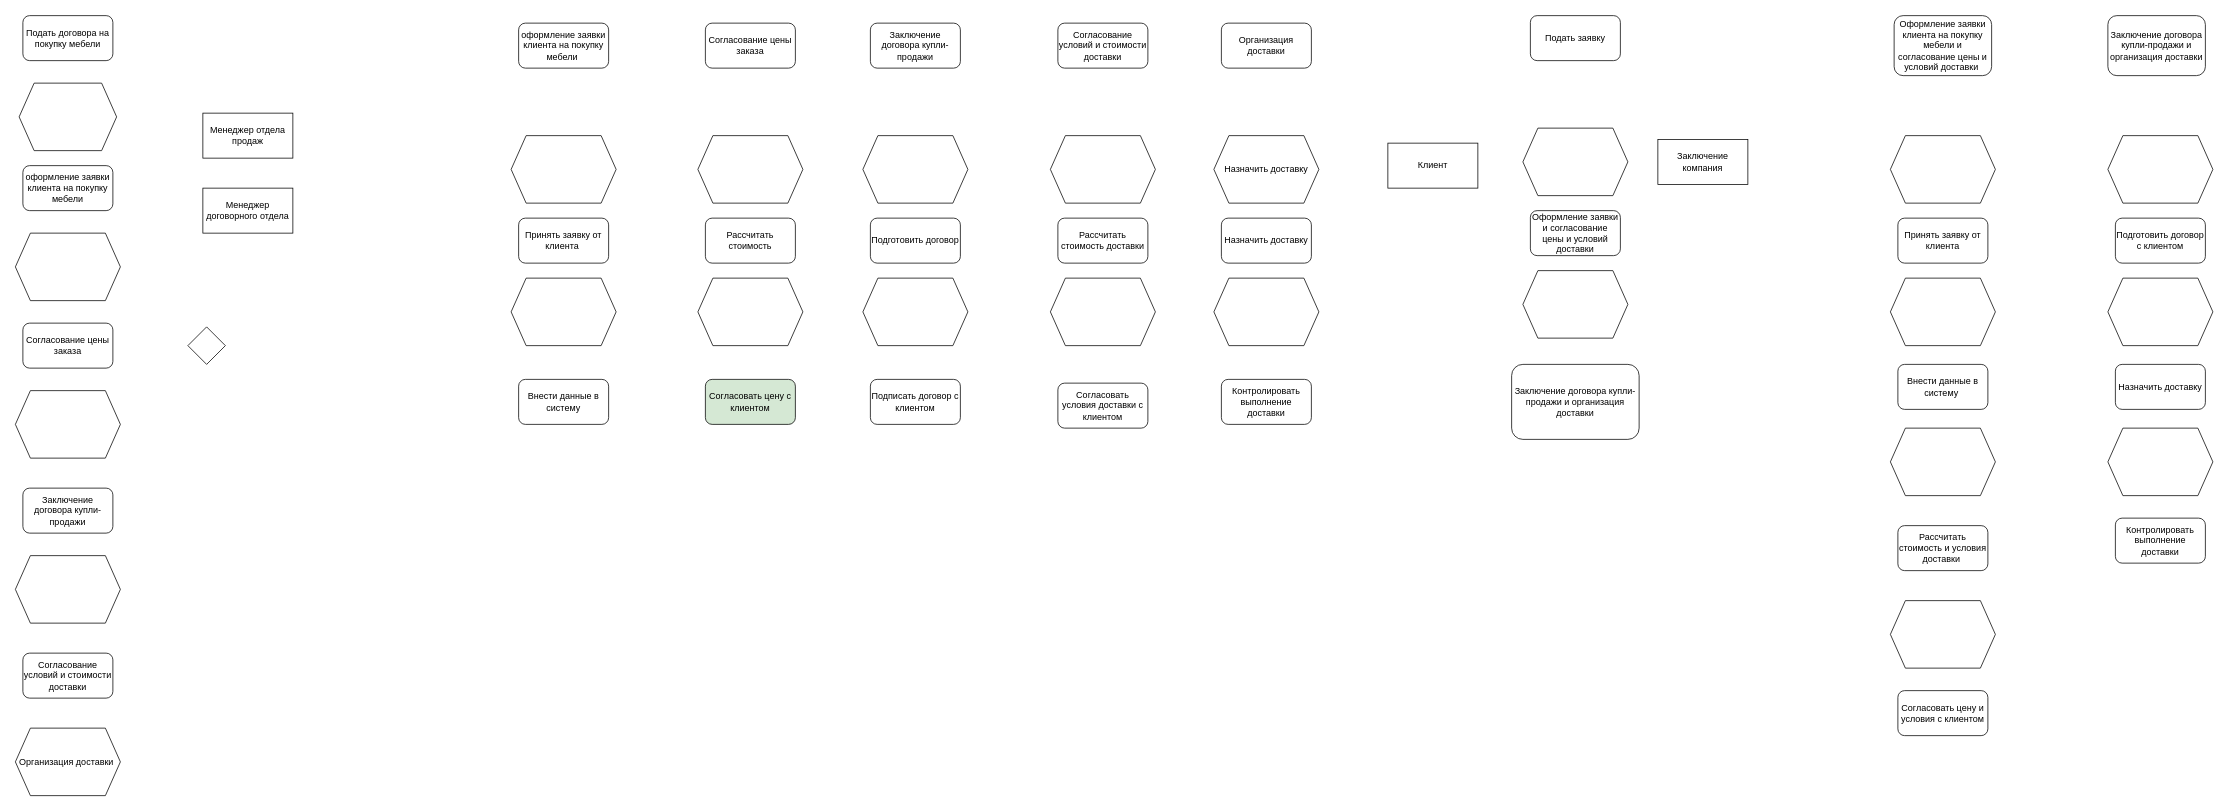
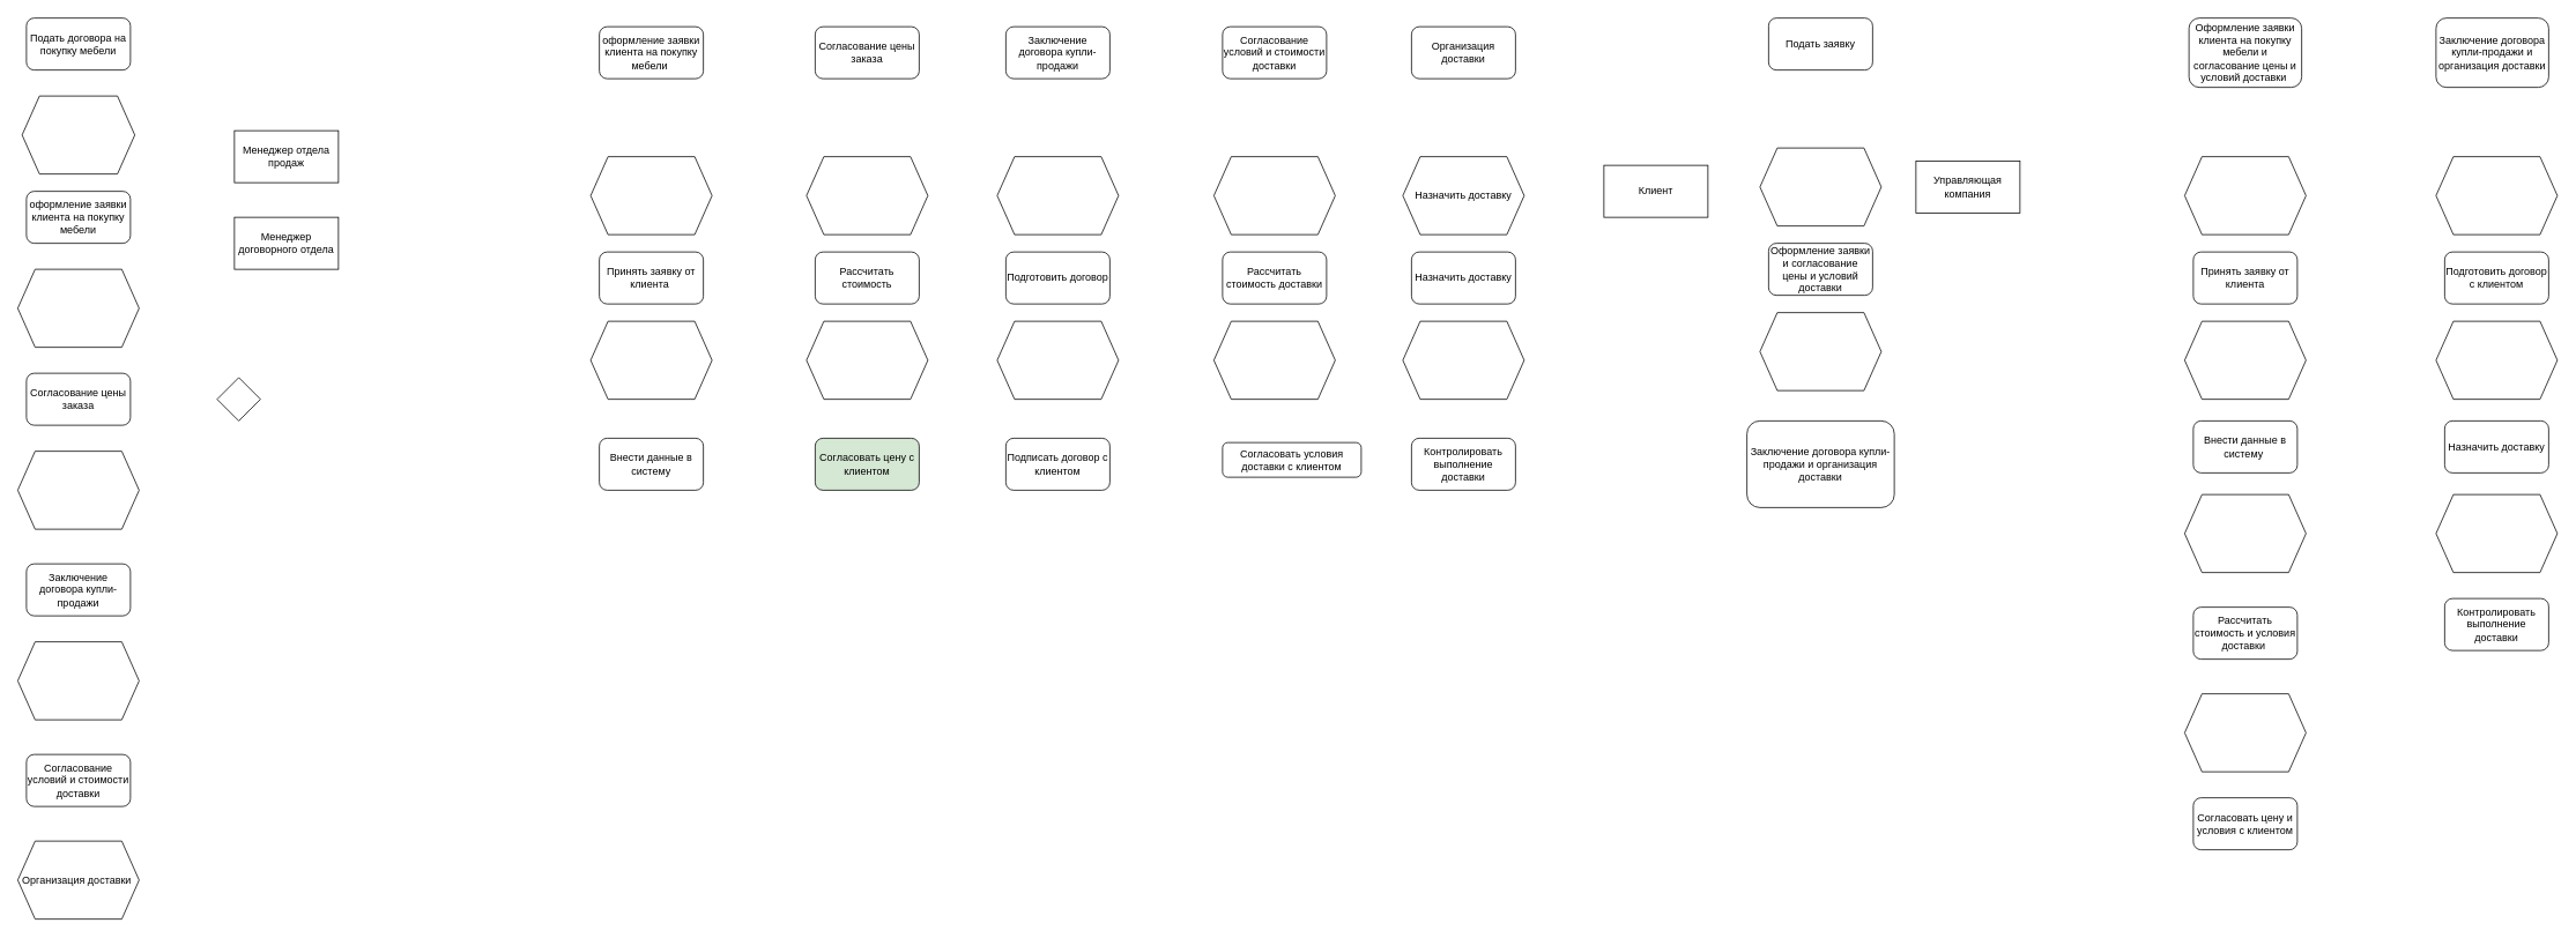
- <mxCell id="40" value="Заключение компания" style="rounded=0;whiteSpace=wrap;html=1;" parent="1" vertex="1"><mxGeometry x="2210" y="185" width="120" height="60" as="geometry" /></mxCell>
+ <mxCell id="40" value="Управляющая компания" style="rounded=0;whiteSpace=wrap;html=1;" parent="1" vertex="1"><mxGeometry x="2210" y="185" width="120" height="60" as="geometry" /></mxCell>
- <mxCell id="58" value="Согласовать условия доставки с клиентом" style="rounded=1;whiteSpace=wrap;html=1;" vertex="1" parent="1"><mxGeometry x="1410" y="510" width="120" height="60" as="geometry" /></mxCell>
+ <mxCell id="58" value="Согласовать условия доставки с клиентом" style="rounded=1;whiteSpace=wrap;html=1;" vertex="1" parent="1"><mxGeometry x="1410" y="510" width="160" height="40" as="geometry" /></mxCell>
